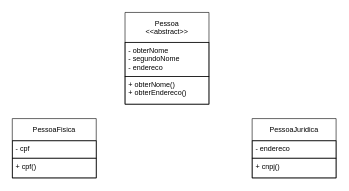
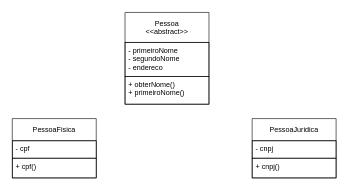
- <mxCell id="3" value="- obterNome&#10;- segundoNome&#10;- endereco&#10;" style="text;strokeColor=#000000;fillColor=none;align=left;verticalAlign=top;spacingLeft=4;spacingRight=4;overflow=hidden;rotatable=0;points=[[0,0.5],[1,0.5]];portConstraint=eastwest;fontColor=#000000;" parent="2" vertex="1"><mxGeometry y="50" width="140" height="57" as="geometry" /></mxCell>
+ <mxCell id="3" value="- primeiroNome&#10;- segundoNome&#10;- endereco&#10;" style="text;strokeColor=#000000;fillColor=none;align=left;verticalAlign=top;spacingLeft=4;spacingRight=4;overflow=hidden;rotatable=0;points=[[0,0.5],[1,0.5]];portConstraint=eastwest;fontColor=#000000;" parent="2" vertex="1"><mxGeometry y="50" width="140" height="57" as="geometry" /></mxCell>
- <mxCell id="4" value="+ obterNome()&#10;+ obterEndereco()" style="text;strokeColor=#000000;fillColor=none;align=left;verticalAlign=top;spacingLeft=4;spacingRight=4;overflow=hidden;rotatable=0;points=[[0,0.5],[1,0.5]];portConstraint=eastwest;fontColor=#000000;" parent="2" vertex="1"><mxGeometry y="107" width="140" height="46" as="geometry" /></mxCell>
+ <mxCell id="4" value="+ obterNome()&#10;+ primeiroNome()" style="text;strokeColor=#000000;fillColor=none;align=left;verticalAlign=top;spacingLeft=4;spacingRight=4;overflow=hidden;rotatable=0;points=[[0,0.5],[1,0.5]];portConstraint=eastwest;fontColor=#000000;" parent="2" vertex="1"><mxGeometry y="107" width="140" height="46" as="geometry" /></mxCell>
- <mxCell id="6" value="- endereco" style="text;strokeColor=#000000;fillColor=none;align=left;verticalAlign=top;spacingLeft=4;spacingRight=4;overflow=hidden;rotatable=0;points=[[0,0.5],[1,0.5]];portConstraint=eastwest;fontColor=#000000;" parent="5" vertex="1"><mxGeometry y="37" width="140" height="29" as="geometry" /></mxCell>
+ <mxCell id="6" value="- cnpj" style="text;strokeColor=#000000;fillColor=none;align=left;verticalAlign=top;spacingLeft=4;spacingRight=4;overflow=hidden;rotatable=0;points=[[0,0.5],[1,0.5]];portConstraint=eastwest;fontColor=#000000;" parent="5" vertex="1"><mxGeometry y="37" width="140" height="29" as="geometry" /></mxCell>
